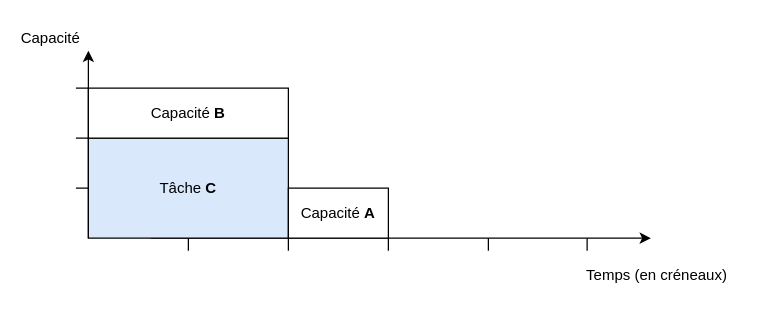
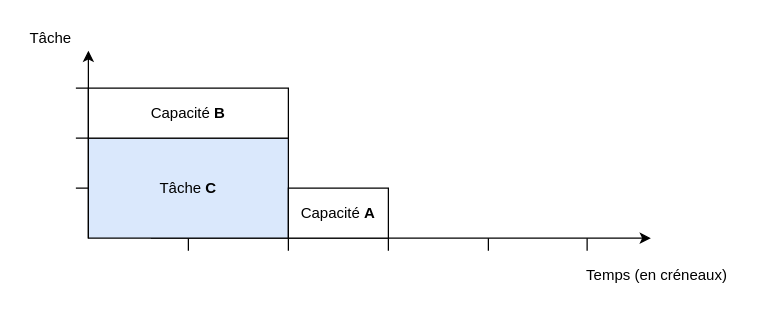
- <mxCell id="6" value="Capacité" style="text;html=1;strokeColor=none;fillColor=none;align=center;verticalAlign=middle;whiteSpace=wrap;rounded=0;" vertex="1" parent="1"><mxGeometry x="20" y="20" width="40" height="20" as="geometry" /></mxCell>
+ <mxCell id="6" value="Tâche" style="text;html=1;strokeColor=none;fillColor=none;align=center;verticalAlign=middle;whiteSpace=wrap;rounded=0;" vertex="1" parent="1"><mxGeometry x="20" y="20" width="40" height="20" as="geometry" /></mxCell>
